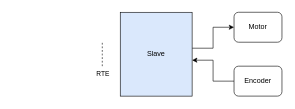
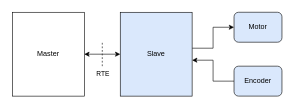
- <mxCell id="6" value="Motor" style="rounded=1;whiteSpace=wrap;html=1;" vertex="1" parent="1"><mxGeometry x="390" y="20" width="80" height="50" as="geometry" /></mxCell>
+ <mxCell id="6" value="Motor" style="rounded=1;whiteSpace=wrap;html=1;fillColor=#dae8fc;" vertex="1" parent="1"><mxGeometry x="390" y="20" width="80" height="50" as="geometry" /></mxCell>
+ <mxCell id="3" value="Master" style="rounded=0;whiteSpace=wrap;html=1;" vertex="1" parent="1"><mxGeometry x="20" y="20" width="120" height="140" as="geometry" /></mxCell>
+ <mxCell id="2" style="edgeStyle=orthogonalEdgeStyle;rounded=0;orthogonalLoop=1;jettySize=auto;html=1;startArrow=classic;startFill=1;" edge="1" parent="1" source="3" target="5"><mxGeometry relative="1" as="geometry" /></mxCell>
- <mxCell id="8" value="Encoder" style="rounded=1;whiteSpace=wrap;html=1;" vertex="1" parent="1"><mxGeometry x="390" y="110" width="80" height="50" as="geometry" /></mxCell>
+ <mxCell id="8" value="Encoder" style="rounded=1;whiteSpace=wrap;html=1;fillColor=#dae8fc;" vertex="1" parent="1"><mxGeometry x="390" y="110" width="80" height="50" as="geometry" /></mxCell>
